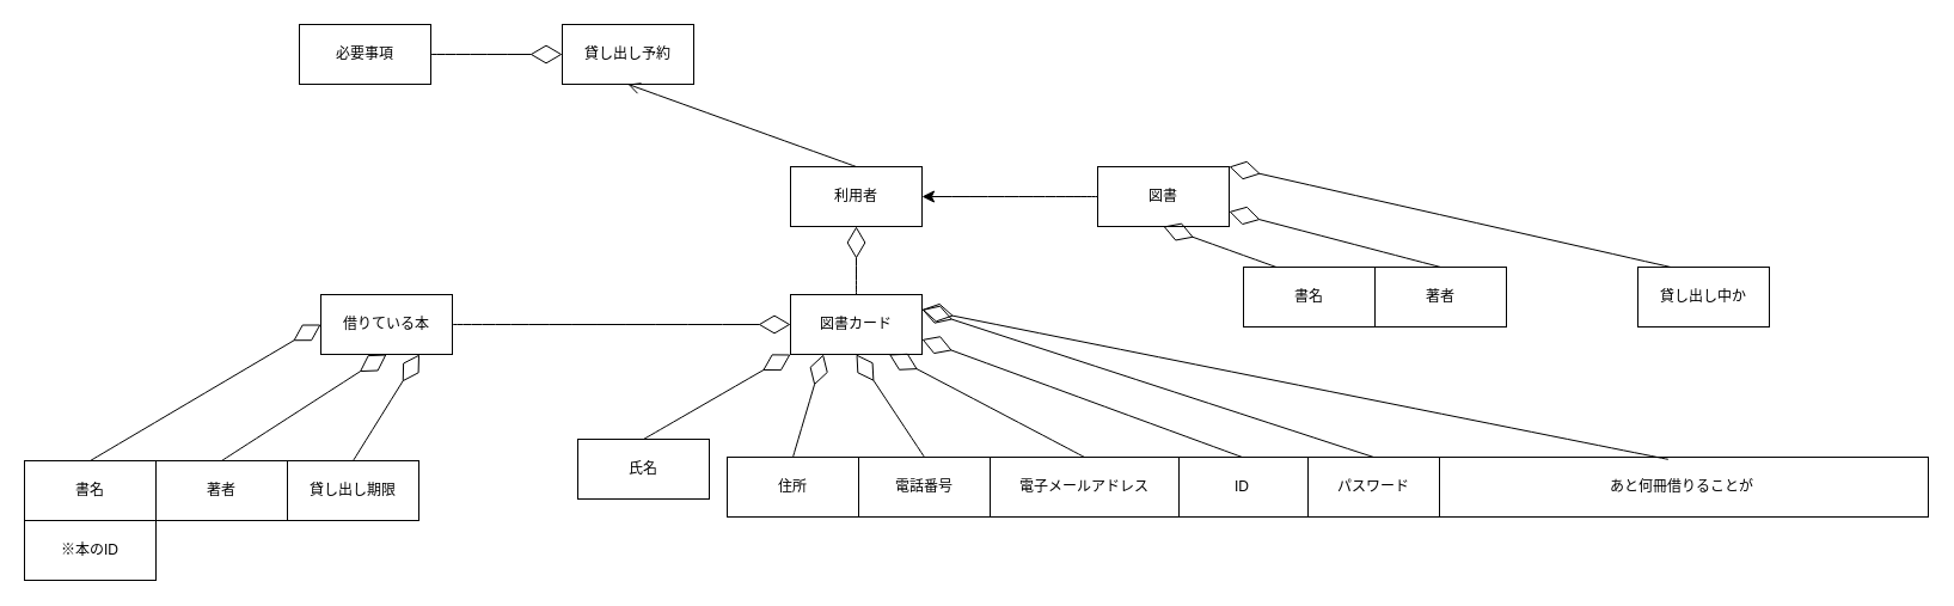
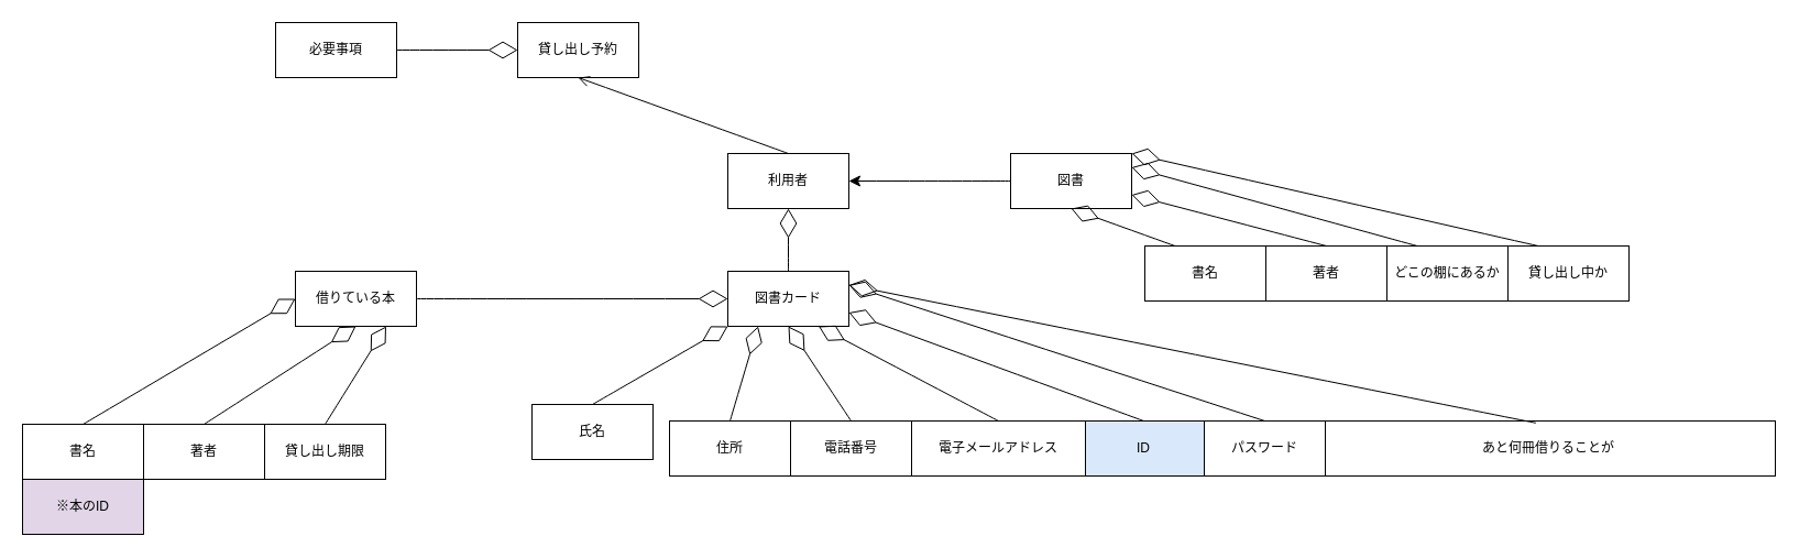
+ <mxCell id="35" value="" style="endArrow=diamondThin;endFill=0;endSize=24;html=1;rounded=0;fontSize=12;curved=1;entryX=1;entryY=0.25;entryDx=0;entryDy=0;exitX=0.25;exitY=0;exitDx=0;exitDy=0;" edge="1" parent="1" source="29" target="5"><mxGeometry width="160" relative="1" as="geometry"><mxPoint x="1130" y="949" as="sourcePoint" /><mxPoint x="1156" y="863" as="targetPoint" /></mxGeometry></mxCell>
+ <mxCell id="29" value="どこの棚にあるか" style="html=1;whiteSpace=wrap;" vertex="1" parent="1"><mxGeometry x="1260" y="223" width="110" height="50" as="geometry" /></mxCell>
- <mxCell id="17" value="ID" style="html=1;whiteSpace=wrap;" vertex="1" parent="1"><mxGeometry x="984" y="382" width="110" height="50" as="geometry" /></mxCell>
+ <mxCell id="17" value="ID" style="html=1;whiteSpace=wrap;fillColor=#dae8fc;" vertex="1" parent="1"><mxGeometry x="984" y="382" width="110" height="50" as="geometry" /></mxCell>
- <mxCell id="8" value="※本のID" style="html=1;whiteSpace=wrap;" vertex="1" parent="1"><mxGeometry x="20" y="435" width="110" height="50" as="geometry" /></mxCell>
+ <mxCell id="8" value="※本のID" style="html=1;whiteSpace=wrap;fillColor=#e1d5e7;" vertex="1" parent="1"><mxGeometry x="20" y="435" width="110" height="50" as="geometry" /></mxCell>
